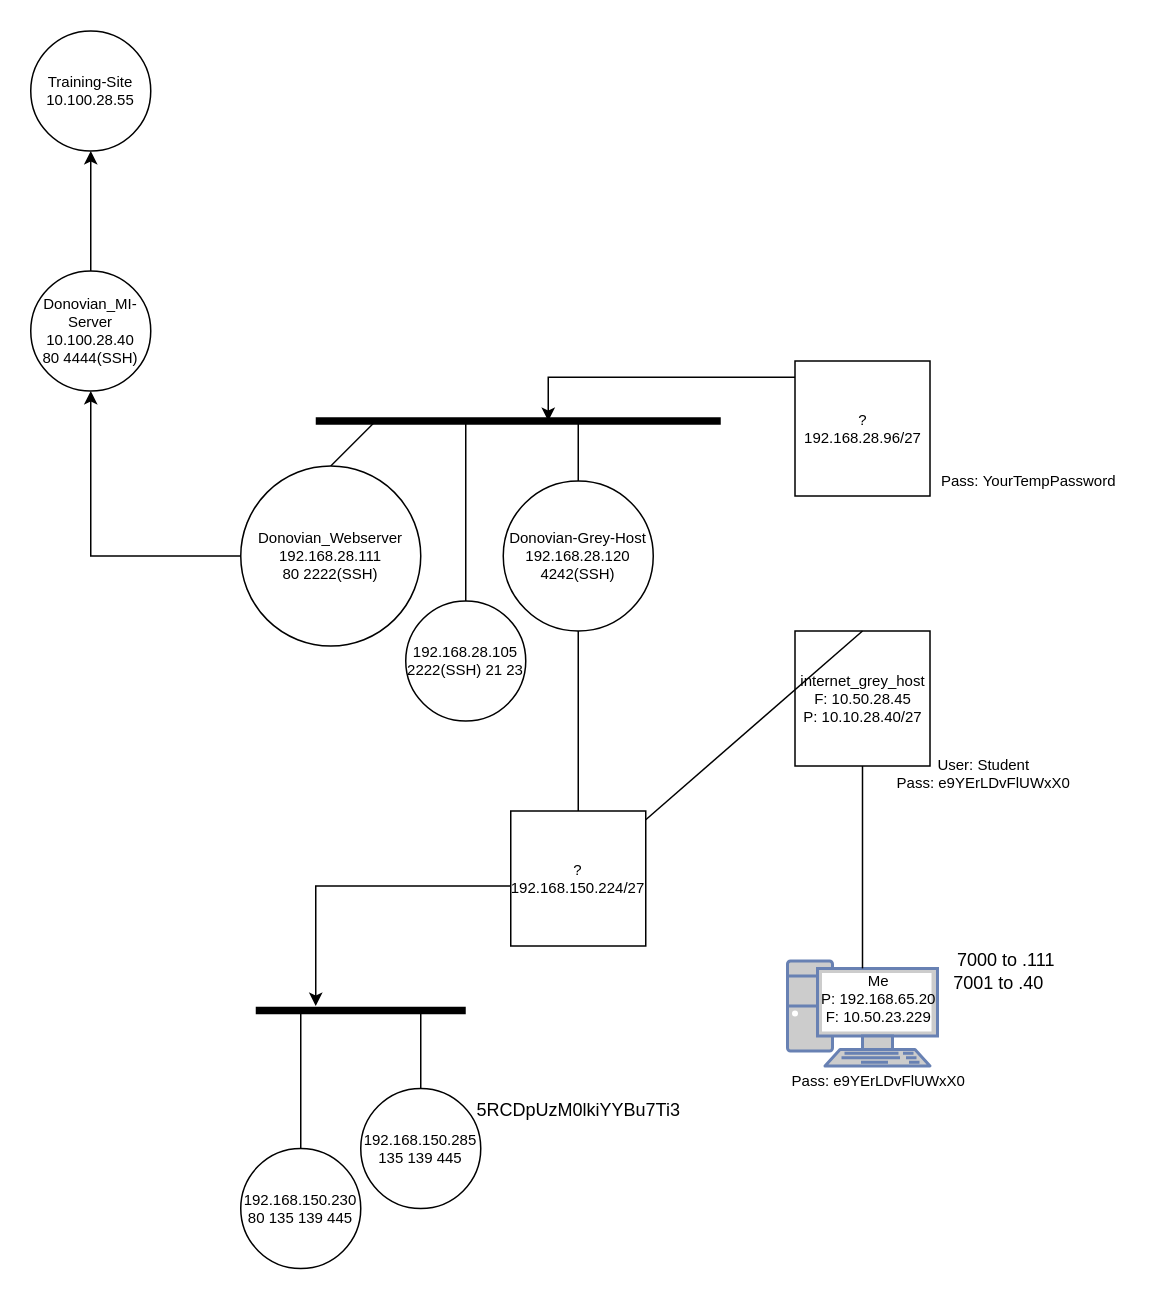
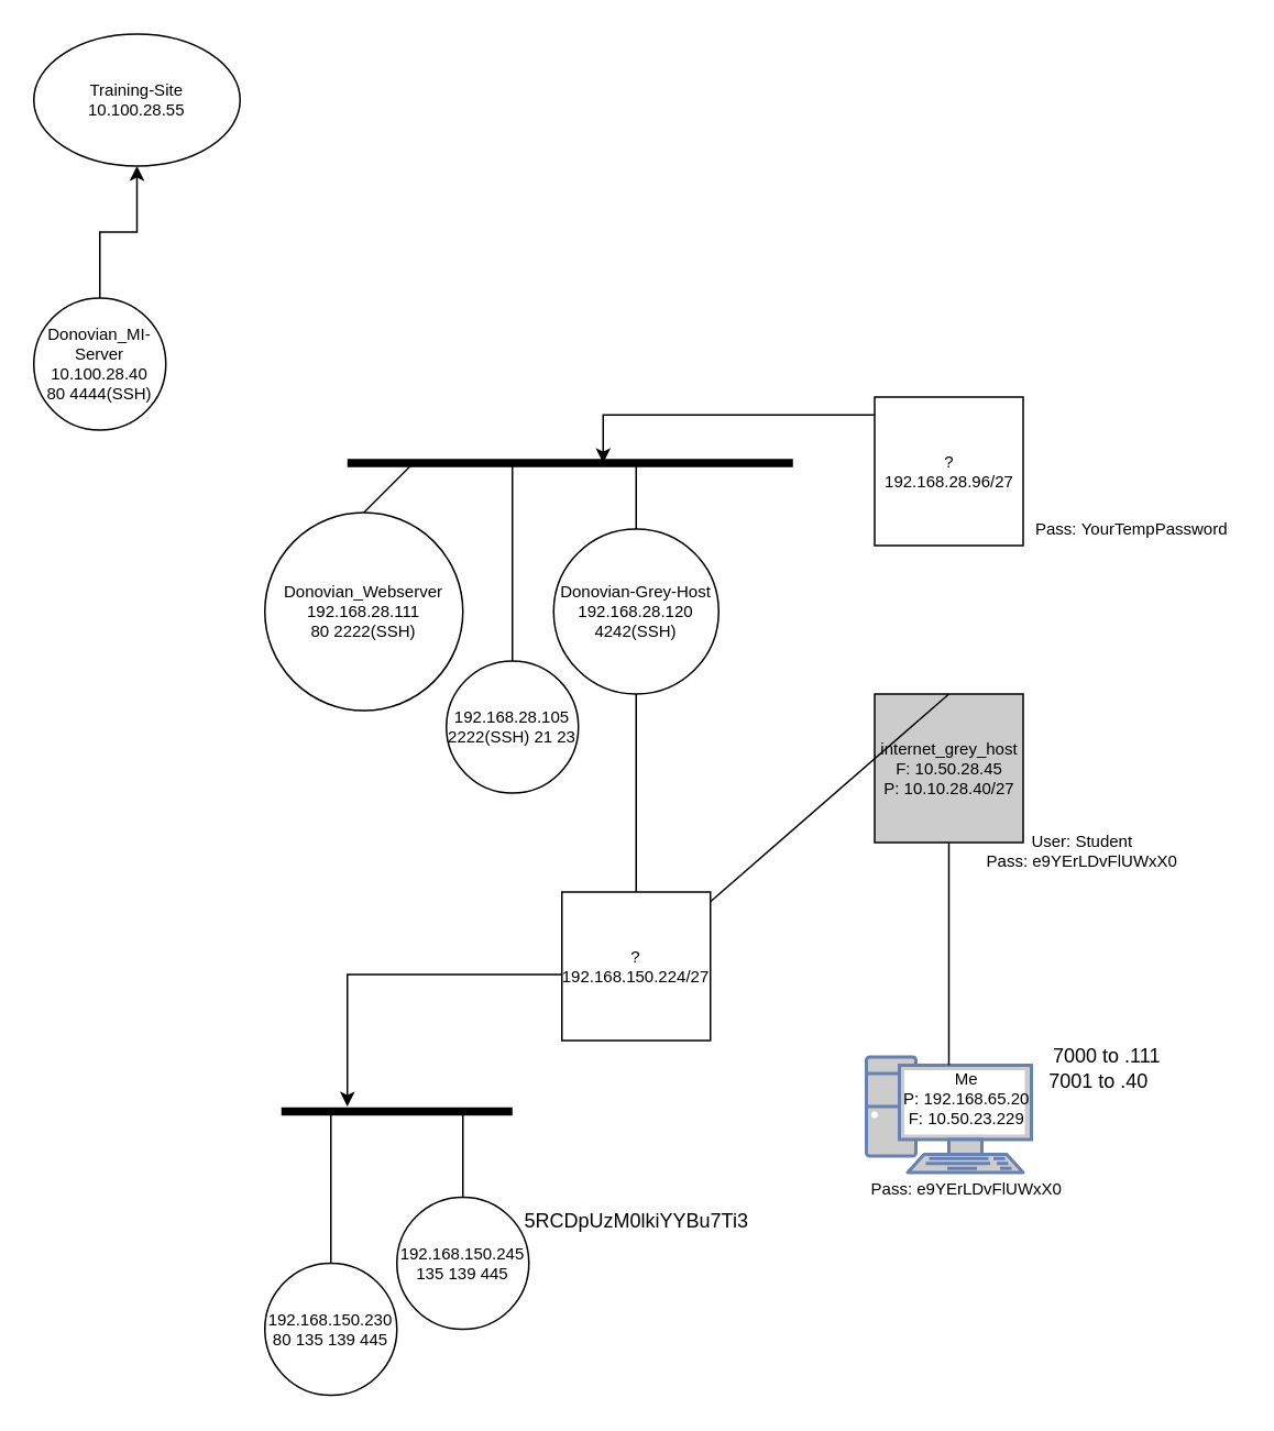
- <mxCell id="16" value="Training-Site&lt;br&gt;10.100.28.55&lt;br&gt;" style="ellipse;whiteSpace=wrap;html=1;aspect=fixed;fontSize=10;" parent="1" vertex="1"><mxGeometry x="20" y="20" width="80" height="80" as="geometry" /></mxCell>
+ <mxCell id="16" value="Training-Site&lt;br&gt;10.100.28.55&lt;br&gt;" style="ellipse;whiteSpace=wrap;html=1;aspect=fixed;fontSize=10;" parent="1" vertex="1"><mxGeometry x="20" y="20" width="125" height="80" as="geometry" /></mxCell>
- <mxCell id="12" value="" style="edgeStyle=orthogonalEdgeStyle;rounded=0;orthogonalLoop=1;jettySize=auto;html=1;" parent="1" source="13" target="15" edge="1"><mxGeometry relative="1" as="geometry" /></mxCell>
- <mxCell id="3" value="internet_grey_host&lt;br&gt;F: 10.50.28.45&lt;br&gt;P:&amp;nbsp;10.10.28.40/27" style="whiteSpace=wrap;html=1;aspect=fixed;fontSize=10;" parent="1" vertex="1"><mxGeometry x="529.5" y="420" width="90" height="90" as="geometry" /></mxCell>
+ <mxCell id="3" value="internet_grey_host&lt;br&gt;F: 10.50.28.45&lt;br&gt;P:&amp;nbsp;10.10.28.40/27" style="whiteSpace=wrap;html=1;aspect=fixed;fontSize=10;fillColor=#cccccc;" parent="1" vertex="1"><mxGeometry x="529.5" y="420" width="90" height="90" as="geometry" /></mxCell>
- <mxCell id="29" value="192.168.150.285&lt;br&gt;135 139 445" style="ellipse;whiteSpace=wrap;html=1;aspect=fixed;fontSize=10;" parent="1" vertex="1"><mxGeometry x="240" y="725" width="80" height="80" as="geometry" /></mxCell>
+ <mxCell id="29" value="192.168.150.245&lt;br&gt;135 139 445" style="ellipse;whiteSpace=wrap;html=1;aspect=fixed;fontSize=10;" parent="1" vertex="1"><mxGeometry x="240" y="725" width="80" height="80" as="geometry" /></mxCell>
